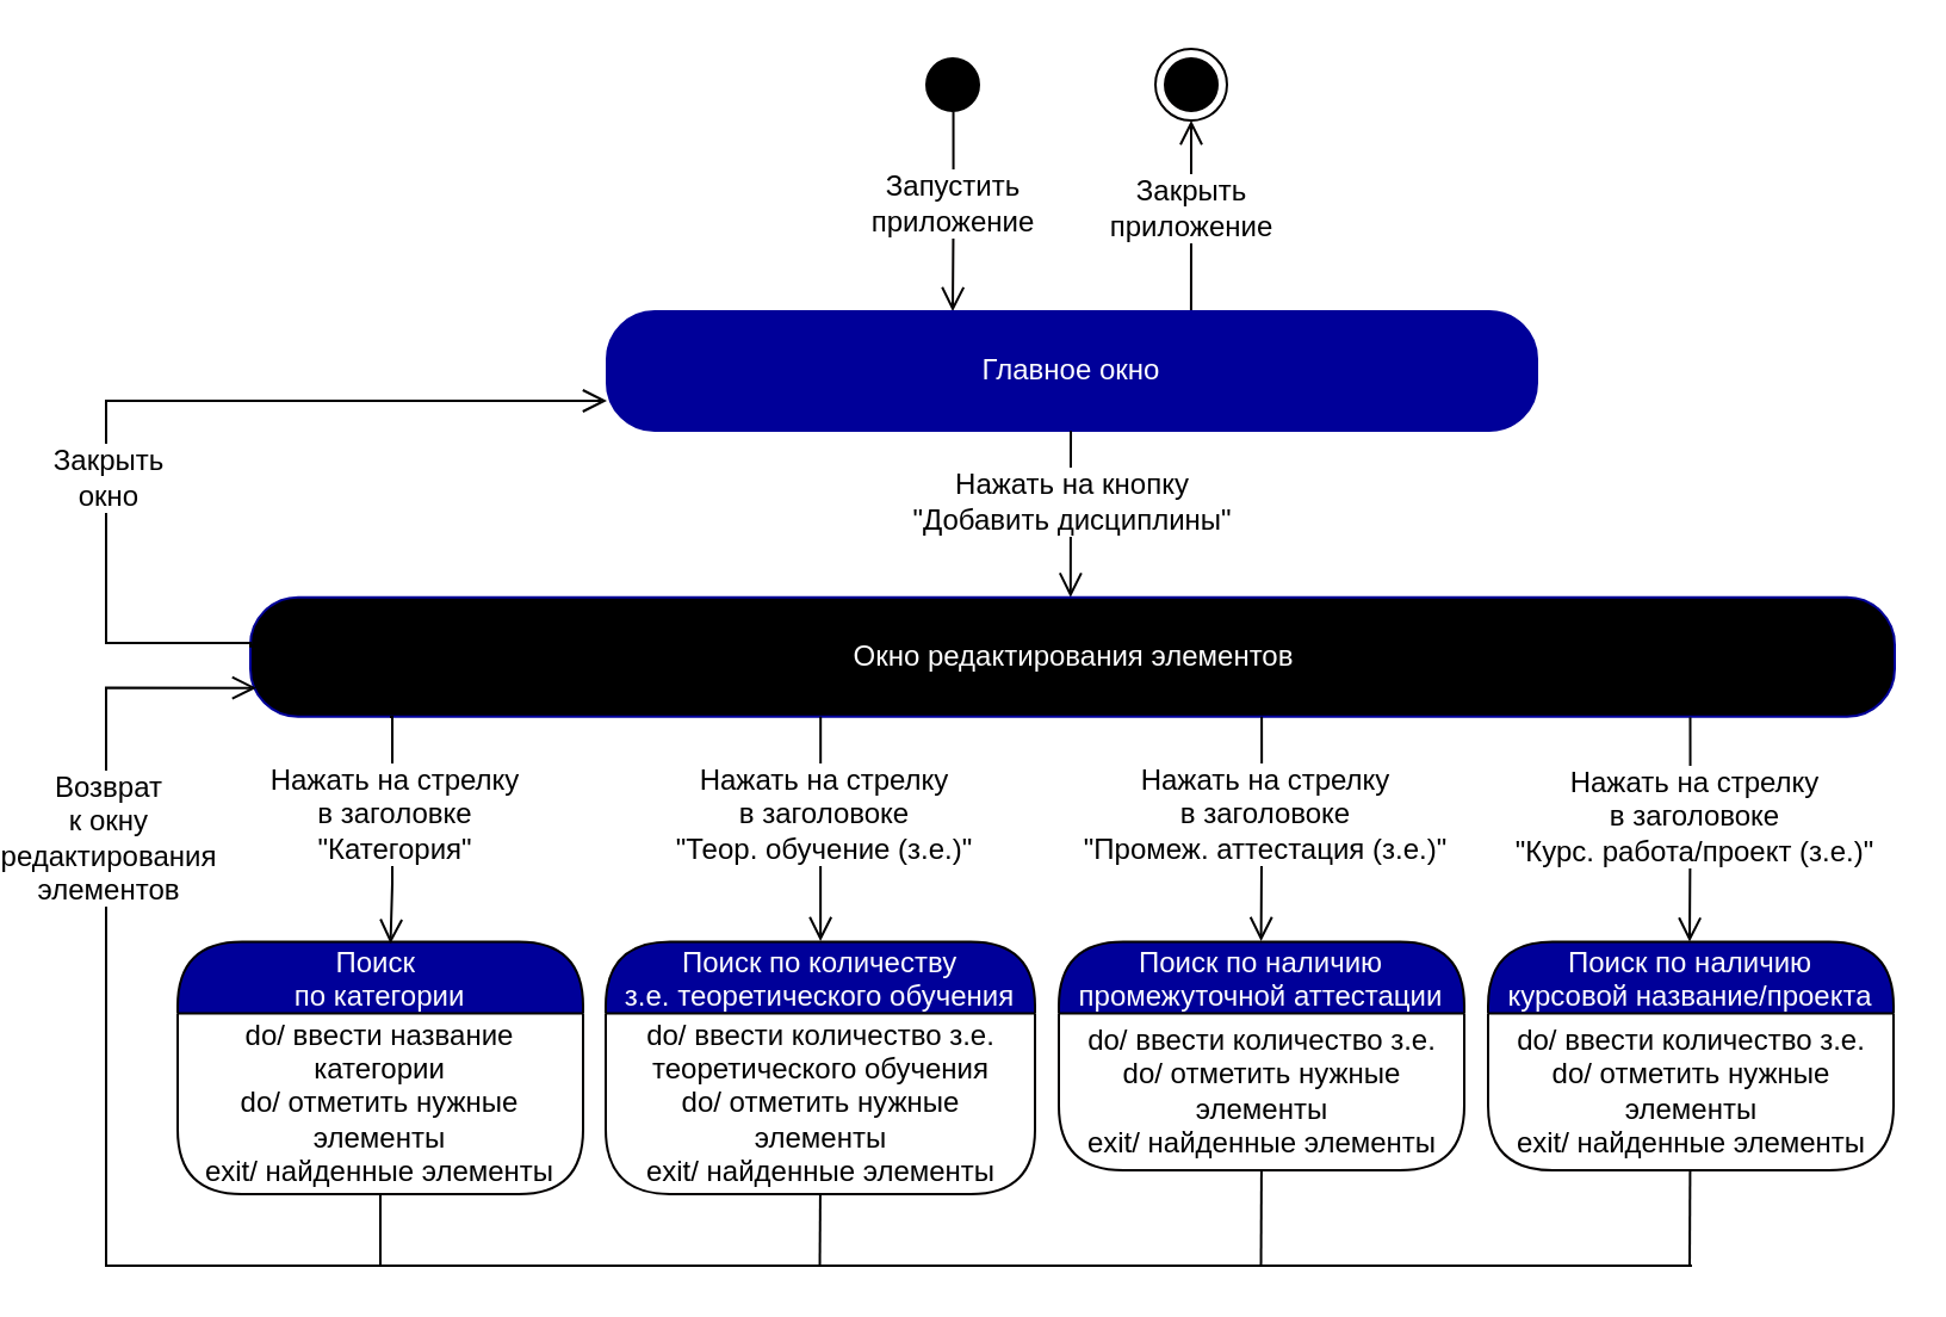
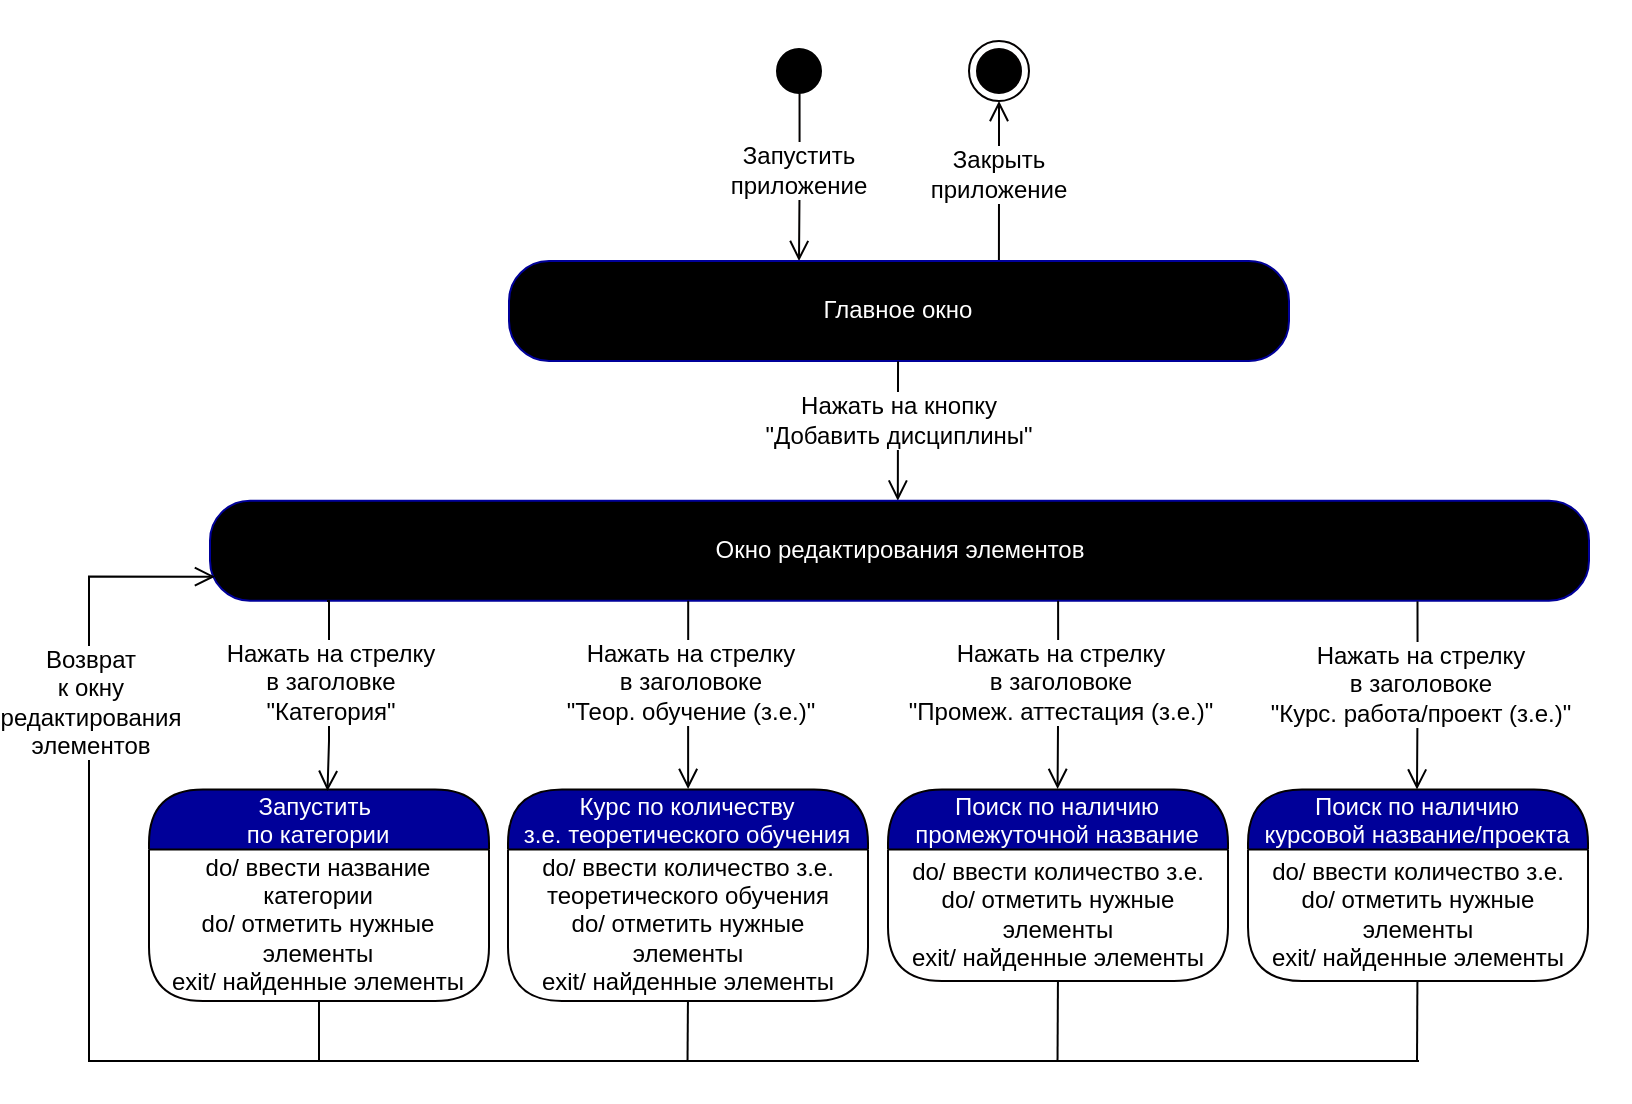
- <mxCell id="6" value="Главное окно" style="rounded=1;whiteSpace=wrap;html=1;arcSize=40;fontColor=#FFFFFF;fillColor=#000099;strokeColor=#000099;" parent="1" vertex="1"><mxGeometry x="230" y="130" width="390" height="50" as="geometry" /></mxCell>
+ <mxCell id="6" value="Главное окно" style="rounded=1;whiteSpace=wrap;html=1;arcSize=40;fontColor=#FFFFFF;fillColor=#000000;strokeColor=#000099;" parent="1" vertex="1"><mxGeometry x="230" y="130" width="390" height="50" as="geometry" /></mxCell>
- <mxCell id="16" value="" style="edgeStyle=orthogonalEdgeStyle;html=1;verticalAlign=bottom;endArrow=open;endSize=8;strokeColor=#000000;rounded=0;fontSize=10;exitX=0;exitY=0.42;exitDx=0;exitDy=0;exitPerimeter=0;entryX=0;entryY=0.75;entryDx=0;entryDy=0;" parent="1" source="11" target="6" edge="1"><mxGeometry relative="1" as="geometry"><mxPoint x="100" y="168" as="targetPoint" /><mxPoint x="74.233" y="269.35" as="sourcePoint" /><Array as="points"><mxPoint x="81" y="269" /><mxPoint x="20" y="269" /><mxPoint x="20" y="168" /></Array></mxGeometry></mxCell>
- <mxCell id="17" value="Закрыть &lt;br&gt;окно" style="edgeLabel;html=1;align=center;verticalAlign=middle;resizable=0;points=[];fontSize=12;" parent="16" vertex="1" connectable="0"><mxGeometry x="-0.363" y="-2" relative="1" as="geometry"><mxPoint x="-2" y="-13" as="offset" /></mxGeometry></mxCell>
- <mxCell id="9" value="Поиск &#10;по категории" style="swimlane;fontStyle=0;align=center;verticalAlign=middle;childLayout=stackLayout;horizontal=1;startSize=30;horizontalStack=0;resizeParent=0;resizeLast=1;container=0;fontColor=#FFFFFF;collapsible=0;rounded=1;arcSize=30;strokeColor=#030000;fillColor=#000099;swimlaneFillColor=#FFFFFF;dropTarget=0;fontSize=12;" parent="1" vertex="1"><mxGeometry x="50" y="394.27" width="170" height="105.73" as="geometry" /></mxCell>
+ <mxCell id="9" value="Запустить &#10;по категории" style="swimlane;fontStyle=0;align=center;verticalAlign=middle;childLayout=stackLayout;horizontal=1;startSize=30;horizontalStack=0;resizeParent=0;resizeLast=1;container=0;fontColor=#FFFFFF;collapsible=0;rounded=1;arcSize=30;strokeColor=#030000;fillColor=#000099;swimlaneFillColor=#FFFFFF;dropTarget=0;fontSize=12;" parent="1" vertex="1"><mxGeometry x="50" y="394.27" width="170" height="105.73" as="geometry" /></mxCell>
- <mxCell id="23" value="Поиск по количеству&#10;з.е. теоретического обучения" style="swimlane;fontStyle=0;align=center;verticalAlign=middle;childLayout=stackLayout;horizontal=1;startSize=30;horizontalStack=0;resizeParent=0;resizeLast=1;container=0;fontColor=#FFFFFF;collapsible=0;rounded=1;arcSize=30;strokeColor=#030000;fillColor=#000099;swimlaneFillColor=#FFFFFF;dropTarget=0;fontSize=12;" parent="1" vertex="1"><mxGeometry x="229.5" y="394.27" width="180" height="105.73" as="geometry" /></mxCell>
+ <mxCell id="23" value="Курс по количеству&#10;з.е. теоретического обучения" style="swimlane;fontStyle=0;align=center;verticalAlign=middle;childLayout=stackLayout;horizontal=1;startSize=30;horizontalStack=0;resizeParent=0;resizeLast=1;container=0;fontColor=#FFFFFF;collapsible=0;rounded=1;arcSize=30;strokeColor=#030000;fillColor=#000099;swimlaneFillColor=#FFFFFF;dropTarget=0;fontSize=12;" parent="1" vertex="1"><mxGeometry x="229.5" y="394.27" width="180" height="105.73" as="geometry" /></mxCell>
- <mxCell id="25" value="Поиск по наличию&#10;промежуточной аттестации" style="swimlane;fontStyle=0;align=center;verticalAlign=middle;childLayout=stackLayout;horizontal=1;startSize=30;horizontalStack=0;resizeParent=0;resizeLast=1;container=0;fontColor=#FFFFFF;collapsible=0;rounded=1;arcSize=30;strokeColor=#030000;fillColor=#000099;swimlaneFillColor=#FFFFFF;dropTarget=0;fontSize=12;" parent="1" vertex="1"><mxGeometry x="419.5" y="394.27" width="170" height="95.73" as="geometry" /></mxCell>
+ <mxCell id="25" value="Поиск по наличию&#10;промежуточной название" style="swimlane;fontStyle=0;align=center;verticalAlign=middle;childLayout=stackLayout;horizontal=1;startSize=30;horizontalStack=0;resizeParent=0;resizeLast=1;container=0;fontColor=#FFFFFF;collapsible=0;rounded=1;arcSize=30;strokeColor=#030000;fillColor=#000099;swimlaneFillColor=#FFFFFF;dropTarget=0;fontSize=12;" parent="1" vertex="1"><mxGeometry x="419.5" y="394.27" width="170" height="95.73" as="geometry" /></mxCell>
